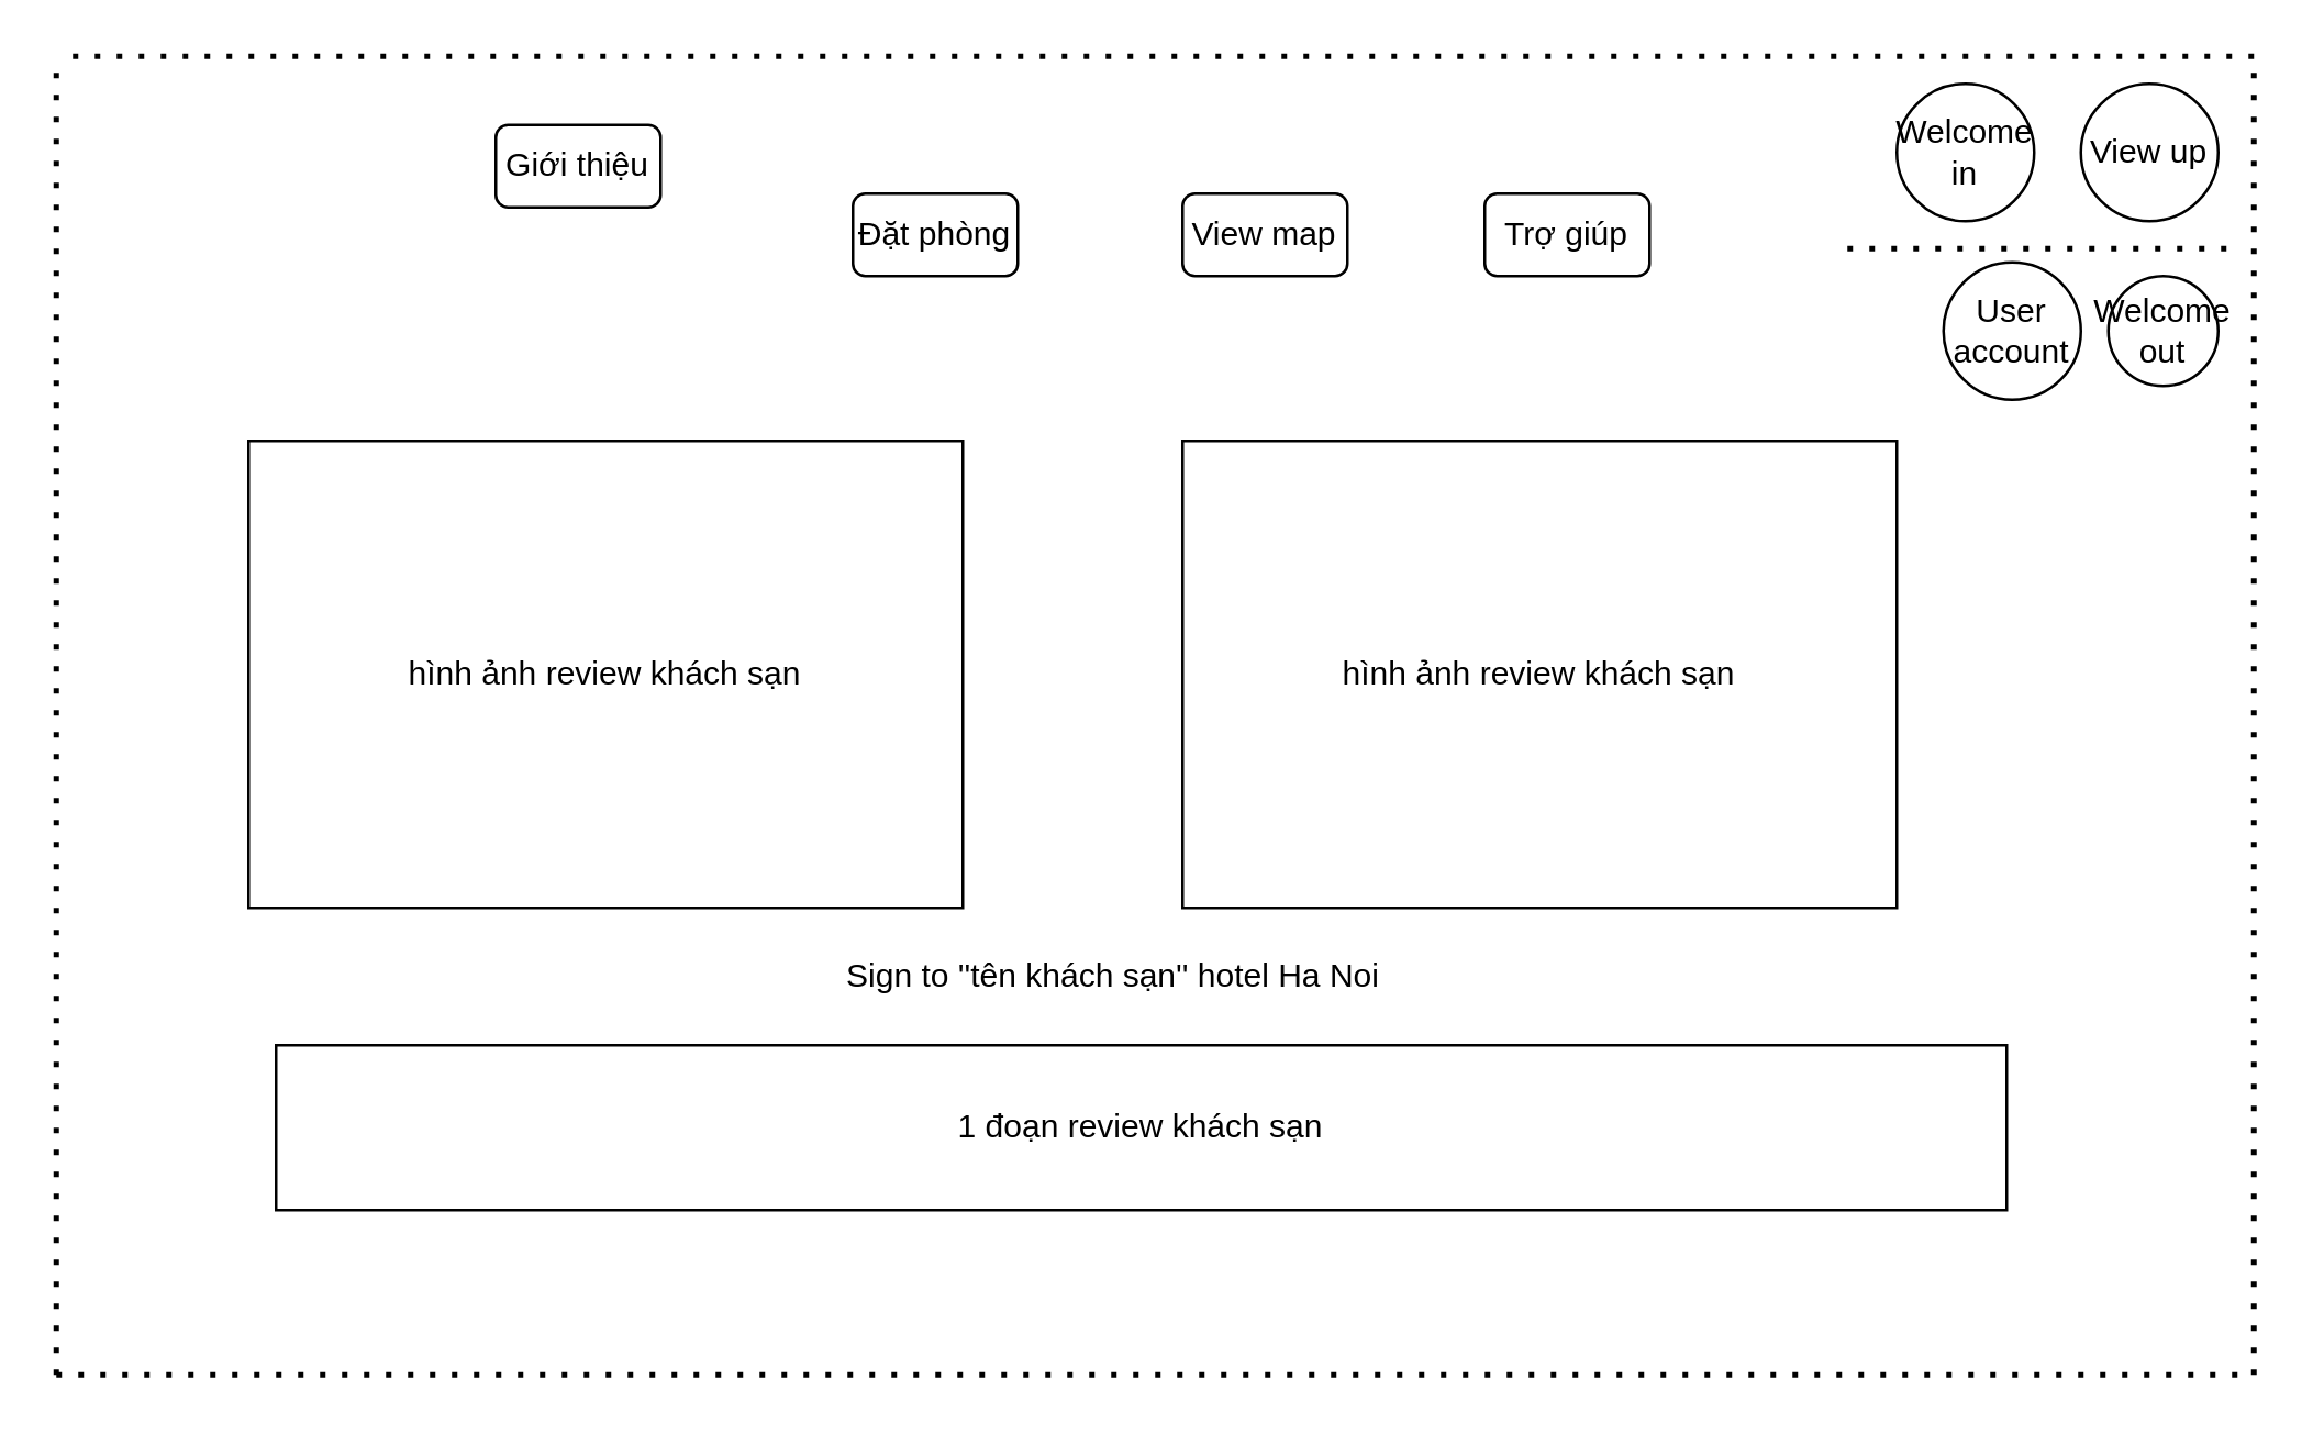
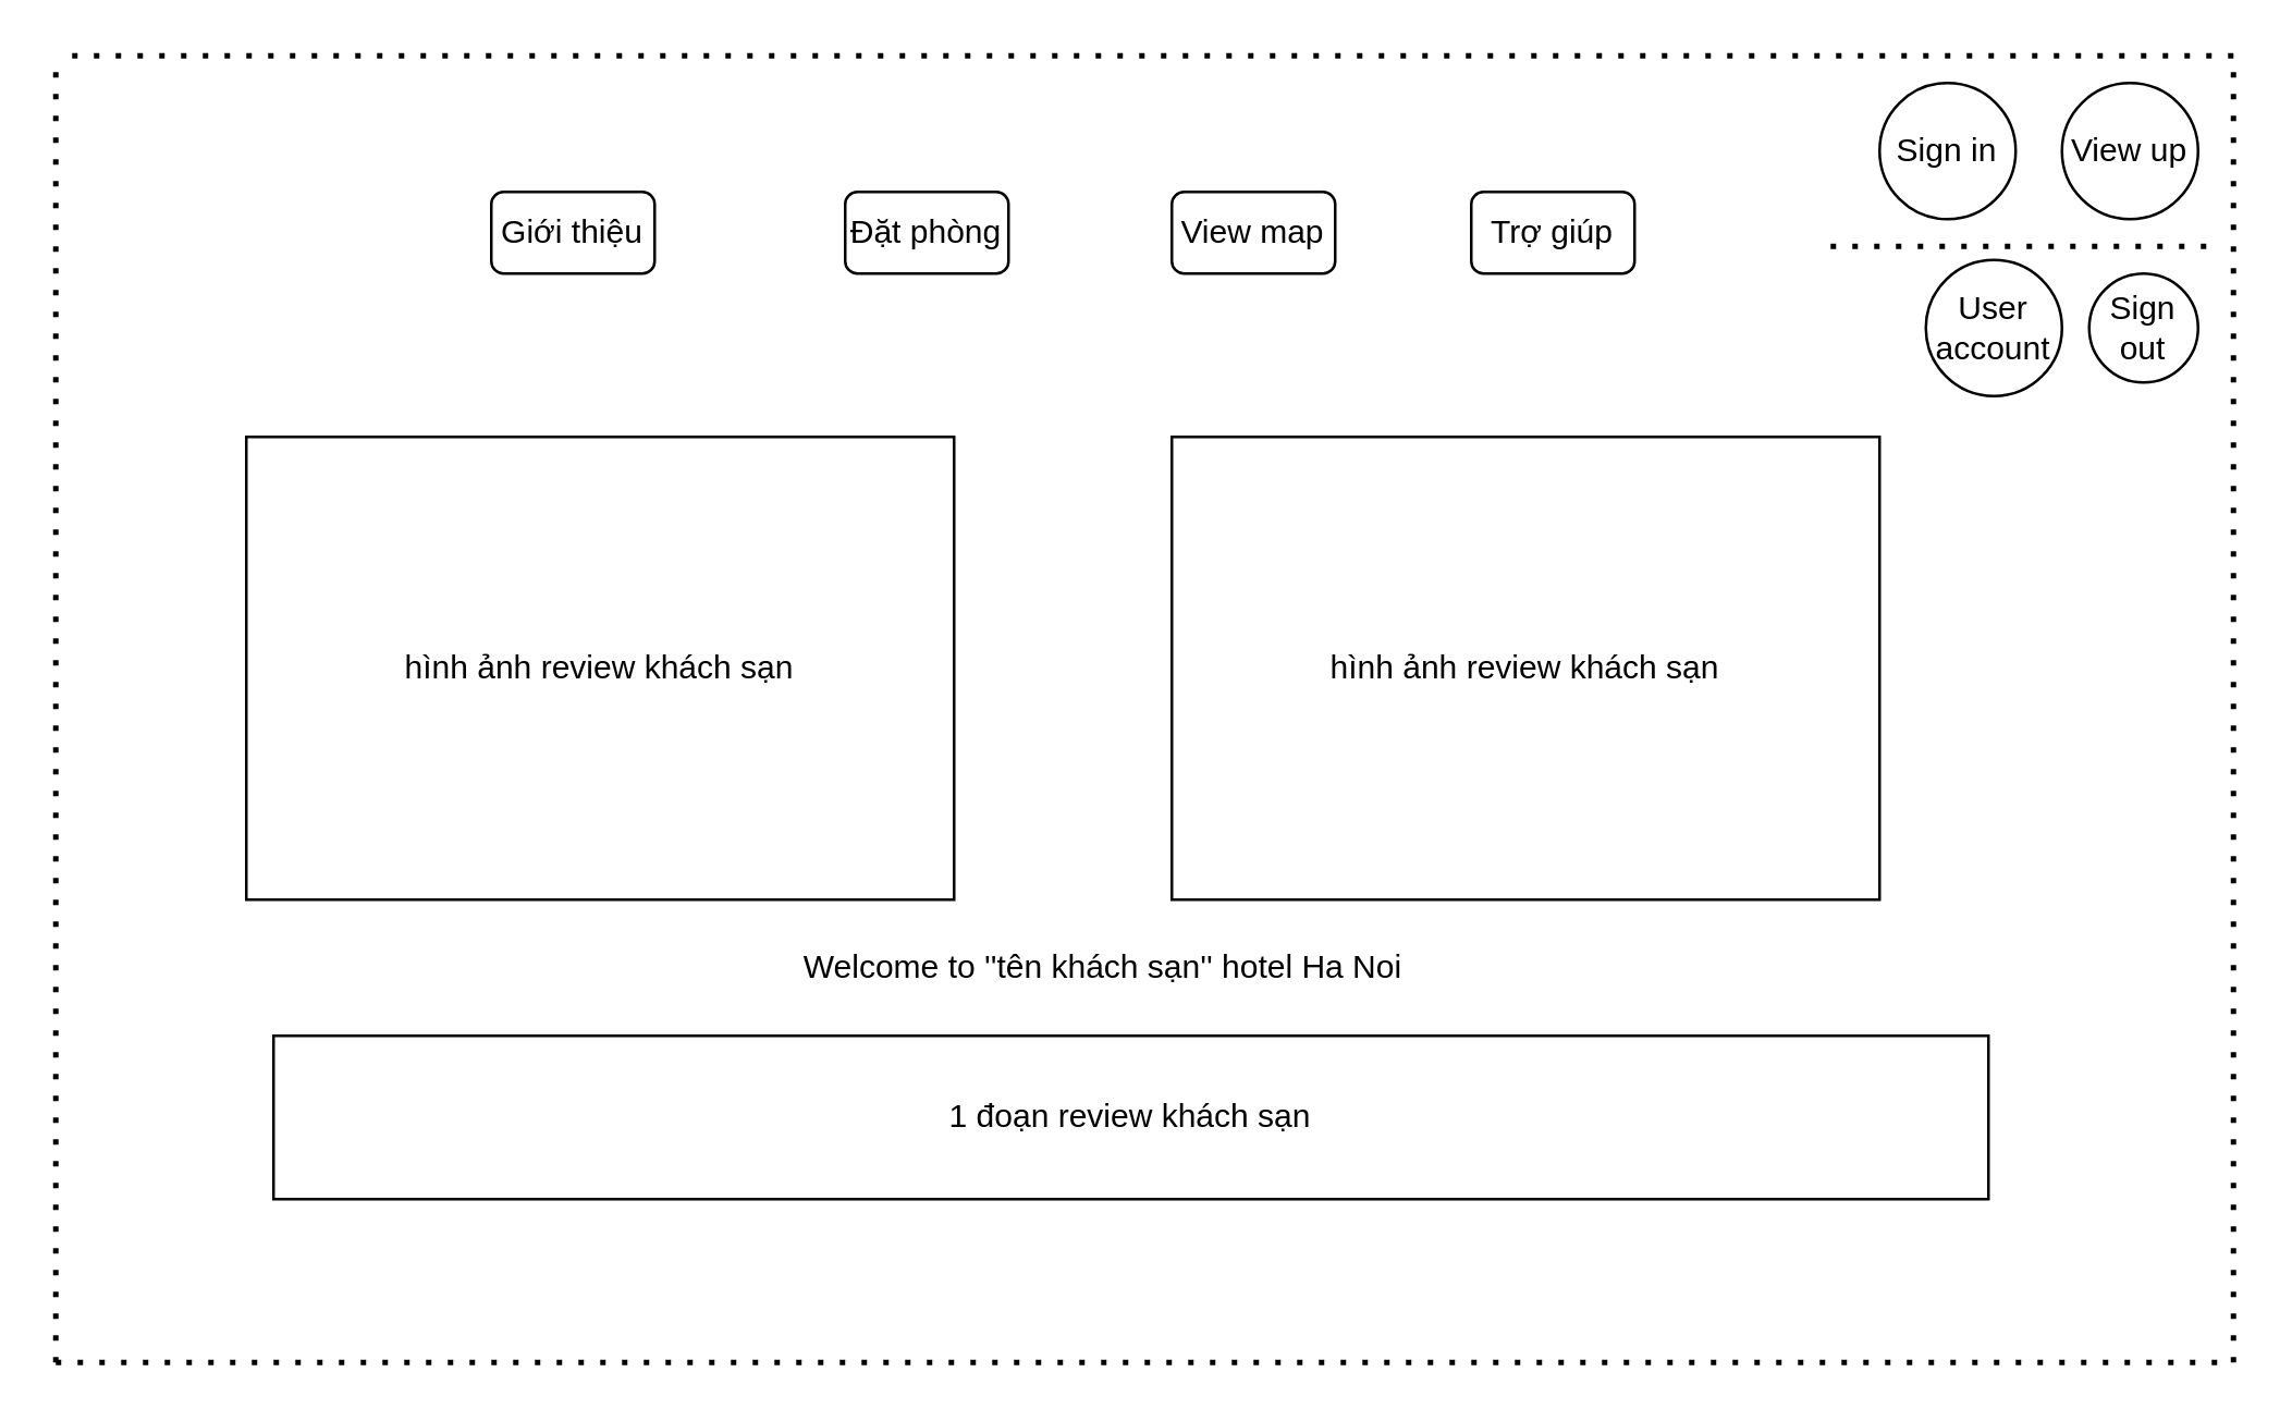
- <mxCell id="4" value="Welcome in" style="ellipse;whiteSpace=wrap;html=1;aspect=fixed;" parent="1" vertex="1"><mxGeometry x="690" y="30" width="50" height="50" as="geometry" /></mxCell>
+ <mxCell id="4" value="Sign in" style="ellipse;whiteSpace=wrap;html=1;aspect=fixed;" parent="1" vertex="1"><mxGeometry x="690" y="30" width="50" height="50" as="geometry" /></mxCell>
- <mxCell id="2" value="Giới thiệu" style="rounded=1;whiteSpace=wrap;html=1;" parent="1" vertex="1"><mxGeometry x="180" y="45" width="60" height="30" as="geometry" /></mxCell>
+ <mxCell id="2" value="Giới thiệu" style="rounded=1;whiteSpace=wrap;html=1;" parent="1" vertex="1"><mxGeometry x="180" y="70" width="60" height="30" as="geometry" /></mxCell>
- <mxCell id="17" value="Welcome out" style="ellipse;whiteSpace=wrap;html=1;aspect=fixed;fontSize=12;" parent="1" vertex="1"><mxGeometry x="767" y="100" width="40" height="40" as="geometry" /></mxCell>
+ <mxCell id="17" value="Sign out" style="ellipse;whiteSpace=wrap;html=1;aspect=fixed;fontSize=12;" parent="1" vertex="1"><mxGeometry x="767" y="100" width="40" height="40" as="geometry" /></mxCell>
- <mxCell id="14" value="Sign to ''tên khách sạn'' hotel Ha Noi" style="text;html=1;strokeColor=none;fillColor=none;align=center;verticalAlign=middle;whiteSpace=wrap;rounded=0;" parent="1" vertex="1"><mxGeometry x="220" y="340" width="370" height="30" as="geometry" /></mxCell>
+ <mxCell id="14" value="Welcome to ''tên khách sạn'' hotel Ha Noi" style="text;html=1;strokeColor=none;fillColor=none;align=center;verticalAlign=middle;whiteSpace=wrap;rounded=0;" parent="1" vertex="1"><mxGeometry x="220" y="340" width="370" height="30" as="geometry" /></mxCell>
